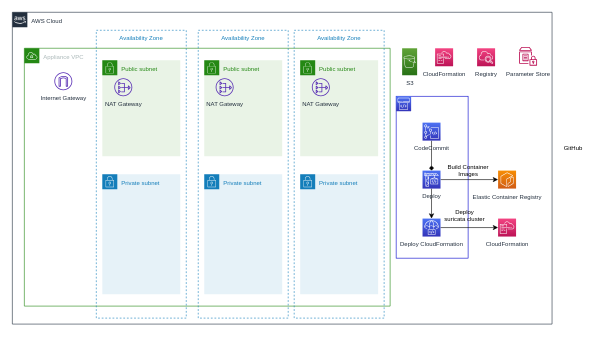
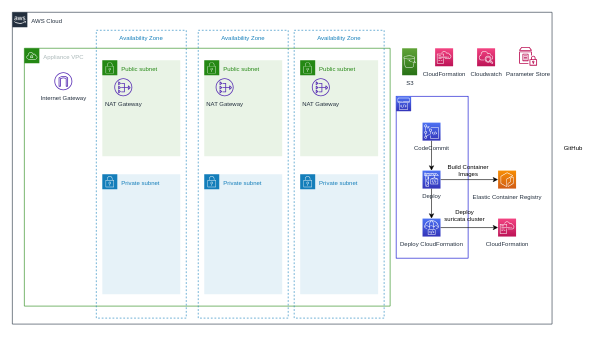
- <mxCell id="21" value="Registry" style="points=[[0,0,0],[0.25,0,0],[0.5,0,0],[0.75,0,0],[1,0,0],[0,1,0],[0.25,1,0],[0.5,1,0],[0.75,1,0],[1,1,0],[0,0.25,0],[0,0.5,0],[0,0.75,0],[1,0.25,0],[1,0.5,0],[1,0.75,0]];points=[[0,0,0],[0.25,0,0],[0.5,0,0],[0.75,0,0],[1,0,0],[0,1,0],[0.25,1,0],[0.5,1,0],[0.75,1,0],[1,1,0],[0,0.25,0],[0,0.5,0],[0,0.75,0],[1,0.25,0],[1,0.5,0],[1,0.75,0]];outlineConnect=0;fontColor=#232F3E;gradientColor=#F34482;gradientDirection=north;fillColor=#BC1356;strokeColor=#ffffff;dashed=0;verticalLabelPosition=bottom;verticalAlign=top;align=center;html=1;fontSize=10;fontStyle=0;aspect=fixed;shape=mxgraph.aws4.resourceIcon;resIcon=mxgraph.aws4.cloudwatch_2;" parent="1" vertex="1"><mxGeometry x="795" y="80" width="30" height="30" as="geometry" /></mxCell>
+ <mxCell id="21" value="Cloudwatch" style="points=[[0,0,0],[0.25,0,0],[0.5,0,0],[0.75,0,0],[1,0,0],[0,1,0],[0.25,1,0],[0.5,1,0],[0.75,1,0],[1,1,0],[0,0.25,0],[0,0.5,0],[0,0.75,0],[1,0.25,0],[1,0.5,0],[1,0.75,0]];points=[[0,0,0],[0.25,0,0],[0.5,0,0],[0.75,0,0],[1,0,0],[0,1,0],[0.25,1,0],[0.5,1,0],[0.75,1,0],[1,1,0],[0,0.25,0],[0,0.5,0],[0,0.75,0],[1,0.25,0],[1,0.5,0],[1,0.75,0]];outlineConnect=0;fontColor=#232F3E;gradientColor=#F34482;gradientDirection=north;fillColor=#BC1356;strokeColor=#ffffff;dashed=0;verticalLabelPosition=bottom;verticalAlign=top;align=center;html=1;fontSize=10;fontStyle=0;aspect=fixed;shape=mxgraph.aws4.resourceIcon;resIcon=mxgraph.aws4.cloudwatch_2;" parent="1" vertex="1"><mxGeometry x="795" y="80" width="30" height="30" as="geometry" /></mxCell>
- <mxCell id="28" style="edgeStyle=orthogonalEdgeStyle;rounded=0;orthogonalLoop=1;jettySize=auto;html=1;fontSize=10;endArrow=diamond;" parent="1" source="29" target="27" edge="1"><mxGeometry relative="1" as="geometry" /></mxCell>
+ <mxCell id="28" style="edgeStyle=orthogonalEdgeStyle;rounded=0;orthogonalLoop=1;jettySize=auto;html=1;fontSize=10;" parent="1" source="29" target="27" edge="1"><mxGeometry relative="1" as="geometry" /></mxCell>
